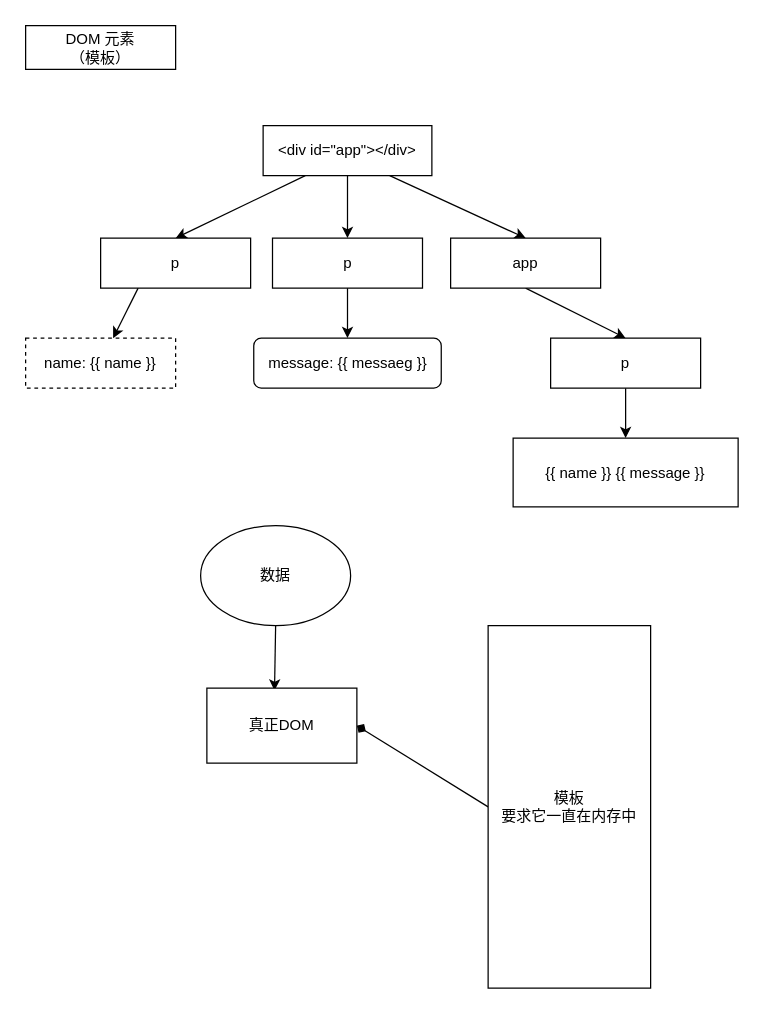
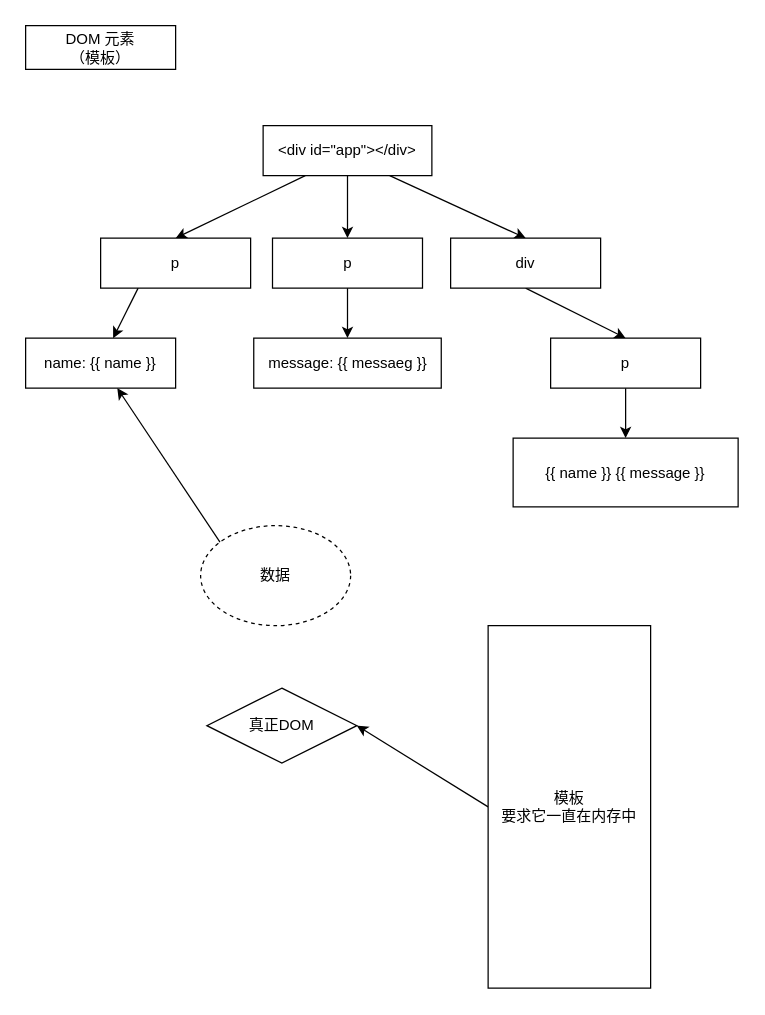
- <mxCell id="14" value="app" style="rounded=0;whiteSpace=wrap;html=1;" vertex="1" parent="1"><mxGeometry x="360" y="190" width="120" height="40" as="geometry" /></mxCell>
+ <mxCell id="14" value="div" style="rounded=0;whiteSpace=wrap;html=1;" vertex="1" parent="1"><mxGeometry x="360" y="190" width="120" height="40" as="geometry" /></mxCell>
- <mxCell id="11" value="name: {{ name }}" style="rounded=0;whiteSpace=wrap;html=1;dashed=1;" vertex="1" parent="1"><mxGeometry x="20" y="270" width="120" height="40" as="geometry" /></mxCell>
+ <mxCell id="11" value="name: {{ name }}" style="rounded=0;whiteSpace=wrap;html=1;" vertex="1" parent="1"><mxGeometry x="20" y="270" width="120" height="40" as="geometry" /></mxCell>
- <mxCell id="12" value="message: {{ messaeg }}" style="whiteSpace=wrap;html=1;rounded=1;" vertex="1" parent="1"><mxGeometry x="202.5" y="270" width="150" height="40" as="geometry" /></mxCell>
+ <mxCell id="12" value="message: {{ messaeg }}" style="rounded=0;whiteSpace=wrap;html=1;" vertex="1" parent="1"><mxGeometry x="202.5" y="270" width="150" height="40" as="geometry" /></mxCell>
- <mxCell id="21" value="数据" style="ellipse;whiteSpace=wrap;html=1;" vertex="1" parent="1"><mxGeometry x="160" y="420" width="120" height="80" as="geometry" /></mxCell>
+ <mxCell id="21" value="数据" style="ellipse;whiteSpace=wrap;html=1;dashed=1;" vertex="1" parent="1"><mxGeometry x="160" y="420" width="120" height="80" as="geometry" /></mxCell>
- <mxCell id="20" style="edgeStyle=none;html=1;exitX=0.5;exitY=1;exitDx=0;exitDy=0;entryX=0.451;entryY=0.032;entryDx=0;entryDy=0;entryPerimeter=0;" edge="1" parent="1" source="21" target="22"><mxGeometry relative="1" as="geometry" /></mxCell>
+ <mxCell id="20" style="edgeStyle=none;html=1;exitX=0.5;exitY=1;exitDx=0;exitDy=0;" edge="1" parent="1" source="21" target="11"><mxGeometry relative="1" as="geometry" /></mxCell>
- <mxCell id="22" value="真正DOM" style="rounded=0;whiteSpace=wrap;html=1;" vertex="1" parent="1"><mxGeometry x="165" y="550" width="120" height="60" as="geometry" /></mxCell>
+ <mxCell id="22" value="真正DOM" style="rhombus;whiteSpace=wrap;html=1;" vertex="1" parent="1"><mxGeometry x="165" y="550" width="120" height="60" as="geometry" /></mxCell>
- <mxCell id="18" style="edgeStyle=none;html=1;exitX=0;exitY=0.5;exitDx=0;exitDy=0;entryX=1;entryY=0.5;entryDx=0;entryDy=0;endArrow=diamond;" edge="1" parent="1" source="19" target="22"><mxGeometry relative="1" as="geometry" /></mxCell>
+ <mxCell id="18" style="edgeStyle=none;html=1;exitX=0;exitY=0.5;exitDx=0;exitDy=0;entryX=1;entryY=0.5;entryDx=0;entryDy=0;" edge="1" parent="1" source="19" target="22"><mxGeometry relative="1" as="geometry" /></mxCell>
